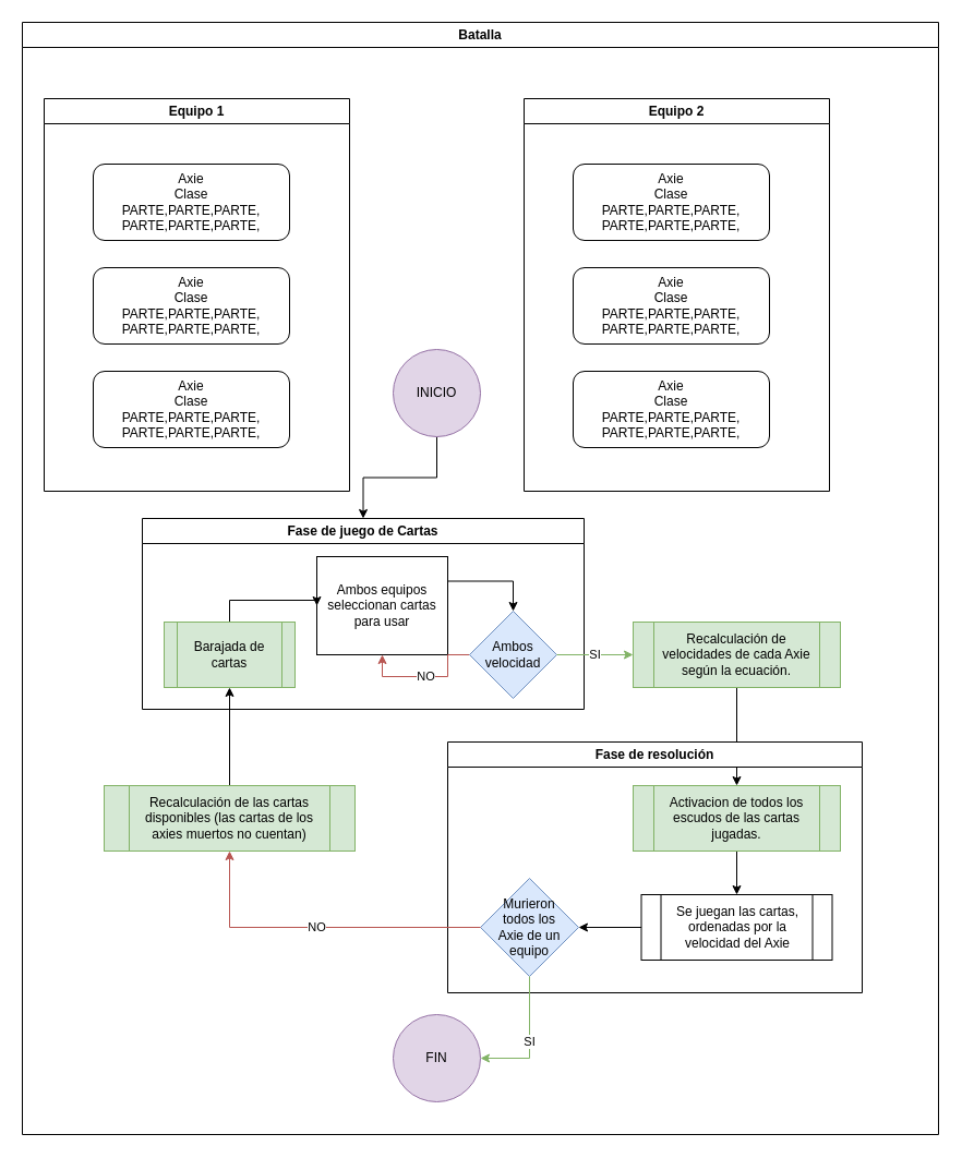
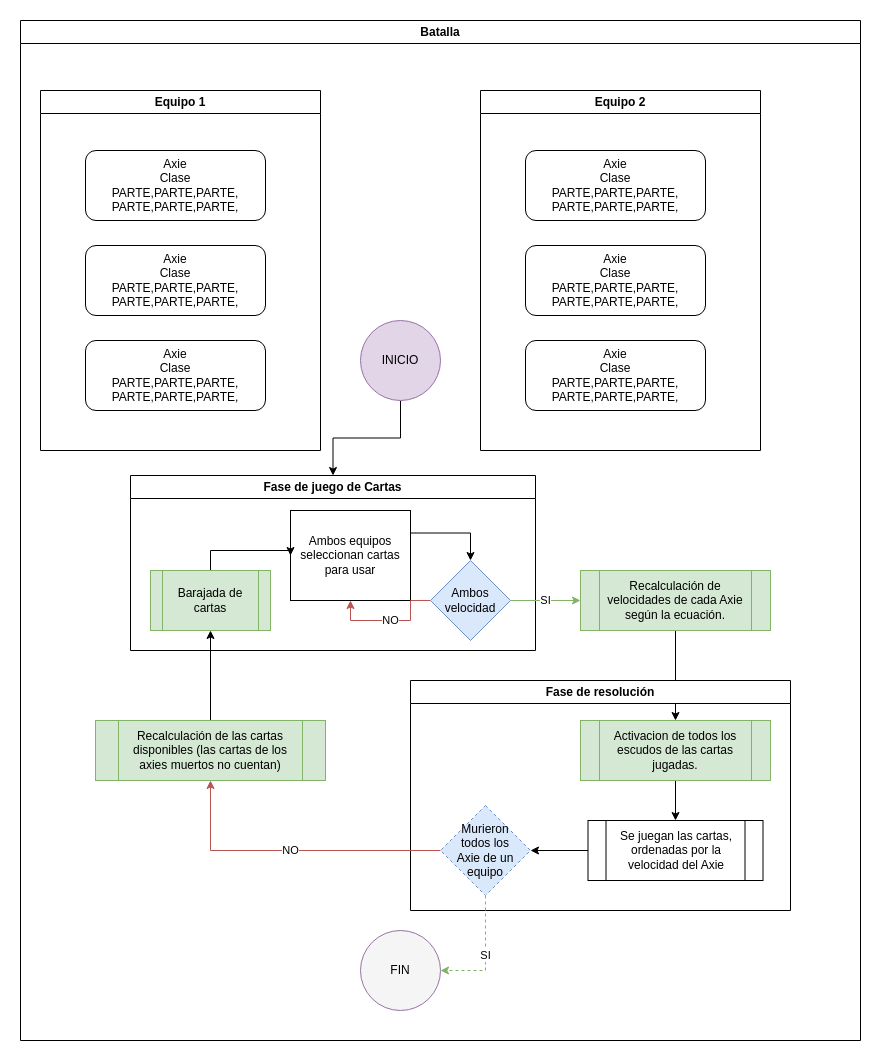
- <mxCell id="28" value="Murieron todos los Axie de un equipo" style="rhombus;whiteSpace=wrap;html=1;spacingBottom=15;spacingLeft=15;spacingRight=15;spacingTop=15;spacing=0;fillColor=#dae8fc;strokeColor=#6c8ebf;" parent="23" vertex="1"><mxGeometry x="30" y="125" width="90" height="90" as="geometry" /></mxCell>
+ <mxCell id="28" value="Murieron todos los Axie de un equipo" style="rhombus;whiteSpace=wrap;html=1;spacingBottom=15;spacingLeft=15;spacingRight=15;spacingTop=15;spacing=0;fillColor=#dae8fc;strokeColor=#6c8ebf;dashed=1;" parent="23" vertex="1"><mxGeometry x="30" y="125" width="90" height="90" as="geometry" /></mxCell>
- <mxCell id="33" value="SI" style="edgeStyle=orthogonalEdgeStyle;rounded=0;orthogonalLoop=1;jettySize=auto;html=1;entryX=1;entryY=0.5;entryDx=0;entryDy=0;fillColor=#d5e8d4;strokeColor=#82b366;" parent="2" source="28" target="32" edge="1"><mxGeometry relative="1" as="geometry" /></mxCell>
+ <mxCell id="33" value="SI" style="edgeStyle=orthogonalEdgeStyle;rounded=0;orthogonalLoop=1;jettySize=auto;html=1;entryX=1;entryY=0.5;entryDx=0;entryDy=0;fillColor=#d5e8d4;strokeColor=#82b366;dashed=1;" parent="2" source="28" target="32" edge="1"><mxGeometry relative="1" as="geometry" /></mxCell>
- <mxCell id="32" value="FIN" style="ellipse;whiteSpace=wrap;html=1;aspect=fixed;fillColor=#e1d5e7;strokeColor=#9673a6;" parent="2" vertex="1"><mxGeometry x="340" y="910" width="80" height="80" as="geometry" /></mxCell>
+ <mxCell id="32" value="FIN" style="ellipse;whiteSpace=wrap;html=1;aspect=fixed;fillColor=#f5f5f5;strokeColor=#9673a6;" parent="2" vertex="1"><mxGeometry x="340" y="910" width="80" height="80" as="geometry" /></mxCell>
